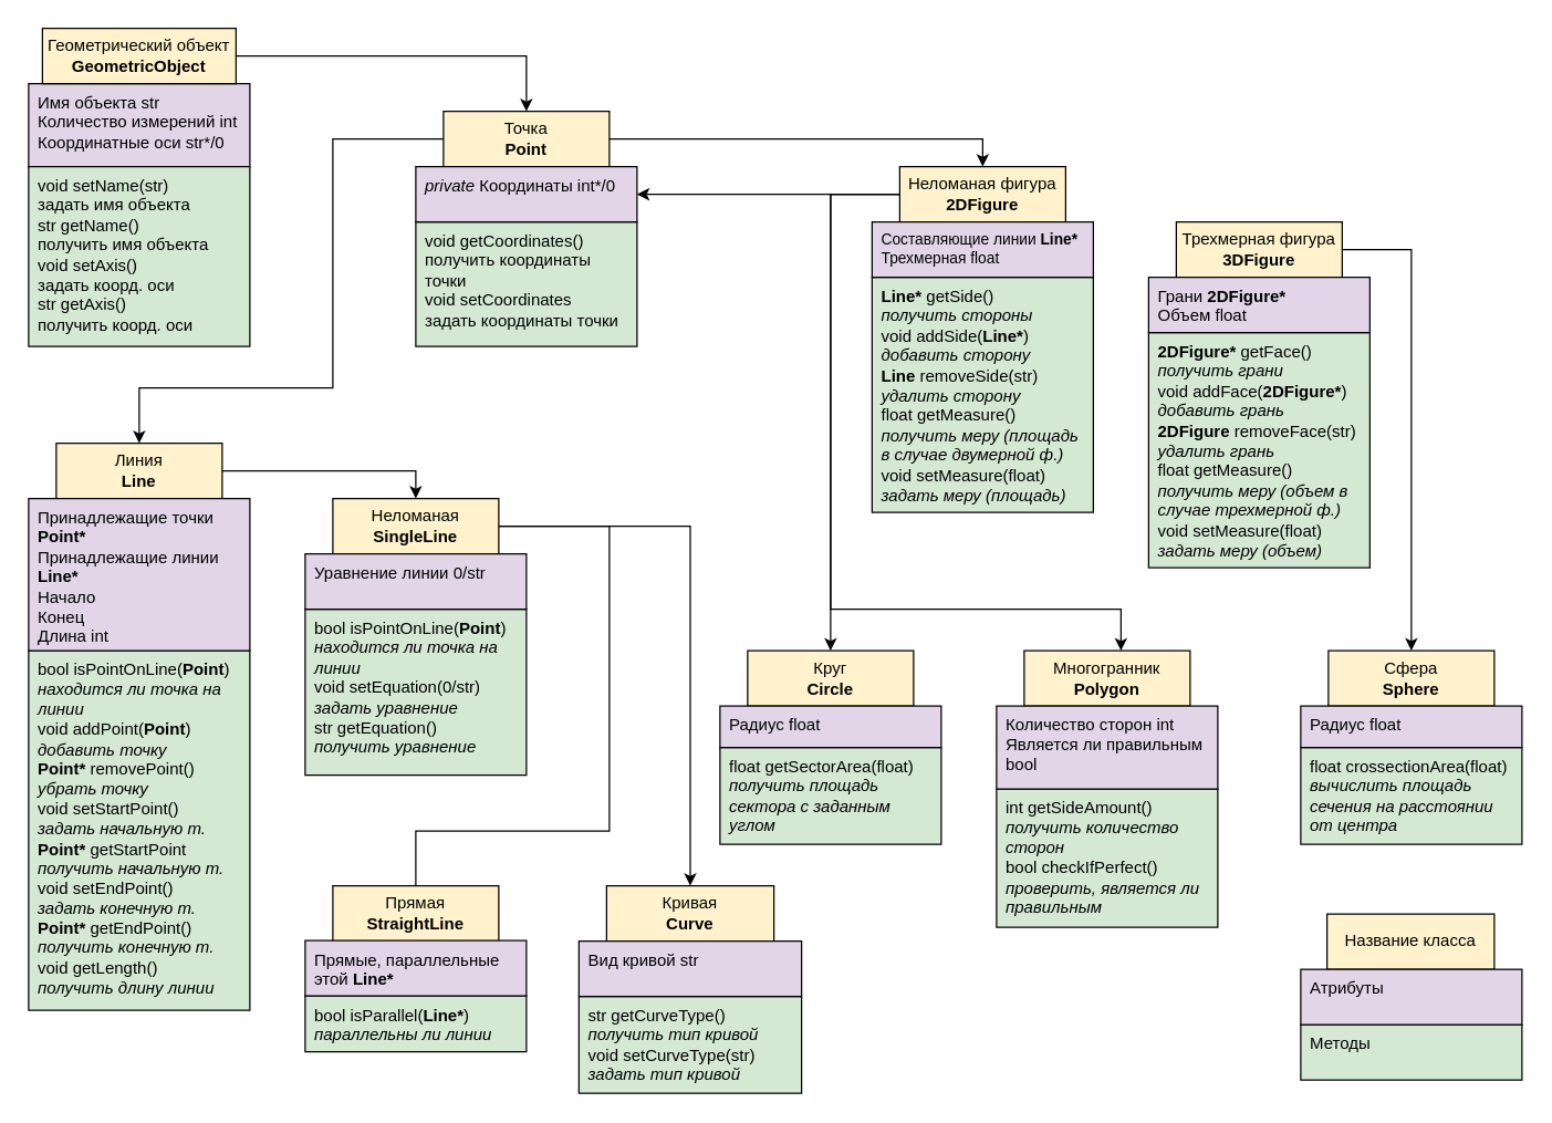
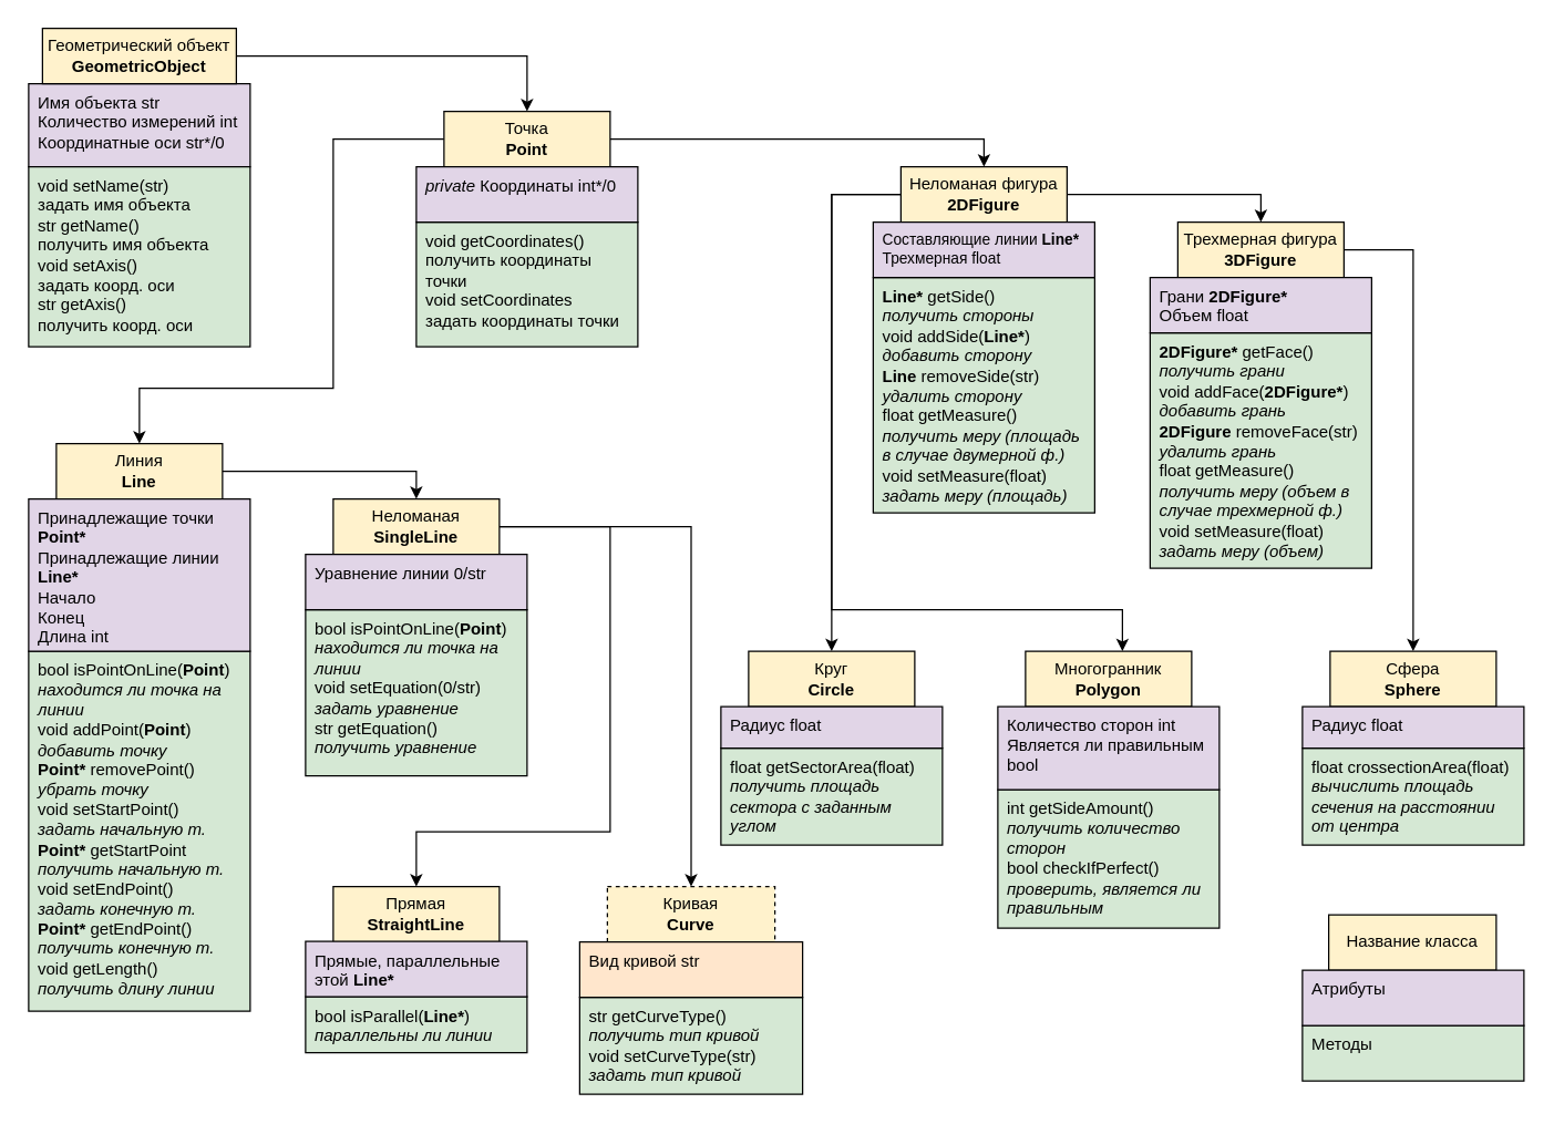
- <mxCell id="19" style="edgeStyle=orthogonalEdgeStyle;rounded=0;orthogonalLoop=1;jettySize=auto;html=1;" parent="1" source="22" target="10" edge="1"><mxGeometry relative="1" as="geometry" /></mxCell>
+ <mxCell id="19" style="edgeStyle=orthogonalEdgeStyle;rounded=0;orthogonalLoop=1;jettySize=auto;html=1;entryX=0.5;entryY=0;entryDx=0;entryDy=0;" parent="1" source="22" target="26" edge="1"><mxGeometry relative="1" as="geometry" /></mxCell>
- <mxCell id="33" style="edgeStyle=orthogonalEdgeStyle;rounded=0;orthogonalLoop=1;jettySize=auto;html=1;entryX=0.5;entryY=0;entryDx=0;entryDy=0;endArrow=none;" parent="1" source="34" target="16" edge="1"><mxGeometry relative="1" as="geometry"><Array as="points"><mxPoint x="440" y="380.42" /><mxPoint x="440" y="600.42" /><mxPoint x="300" y="600.42" /></Array></mxGeometry></mxCell>
+ <mxCell id="33" style="edgeStyle=orthogonalEdgeStyle;rounded=0;orthogonalLoop=1;jettySize=auto;html=1;entryX=0.5;entryY=0;entryDx=0;entryDy=0;" parent="1" source="34" target="16" edge="1"><mxGeometry relative="1" as="geometry"><Array as="points"><mxPoint x="440" y="380.42" /><mxPoint x="440" y="600.42" /><mxPoint x="300" y="600.42" /></Array></mxGeometry></mxCell>
- <mxCell id="37" value="Кривая&lt;br&gt;&lt;b&gt;Curve&lt;/b&gt;" style="rounded=0;whiteSpace=wrap;html=1;fillColor=#fff2cc;strokeColor=#000000;fontSize=12;" parent="1" vertex="1"><mxGeometry x="438" y="640" width="121" height="40" as="geometry" /></mxCell>
+ <mxCell id="37" value="Кривая&lt;br&gt;&lt;b&gt;Curve&lt;/b&gt;" style="rounded=0;whiteSpace=wrap;html=1;fillColor=#fff2cc;strokeColor=#000000;fontSize=12;dashed=1;" parent="1" vertex="1"><mxGeometry x="438" y="640" width="121" height="40" as="geometry" /></mxCell>
- <mxCell id="39" value="Вид кривой str" style="rounded=0;whiteSpace=wrap;html=1;fillColor=#e1d5e7;strokeColor=#000000;spacingLeft=5;spacingRight=5;align=left;verticalAlign=top;" parent="1" vertex="1"><mxGeometry x="418" y="680" width="161" height="40" as="geometry" /></mxCell>
+ <mxCell id="39" value="Вид кривой str" style="rounded=0;whiteSpace=wrap;html=1;fillColor=#ffe6cc;strokeColor=#000000;spacingLeft=5;spacingRight=5;align=left;verticalAlign=top;" parent="1" vertex="1"><mxGeometry x="418" y="680" width="161" height="40" as="geometry" /></mxCell>
